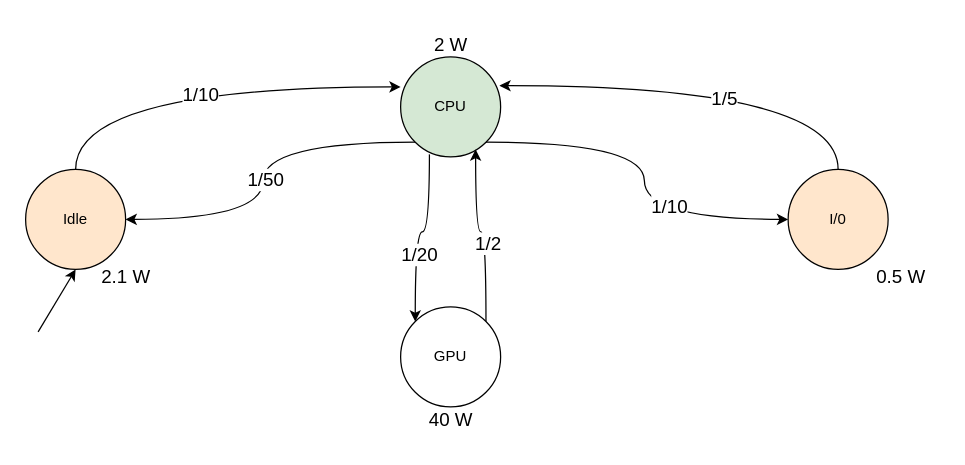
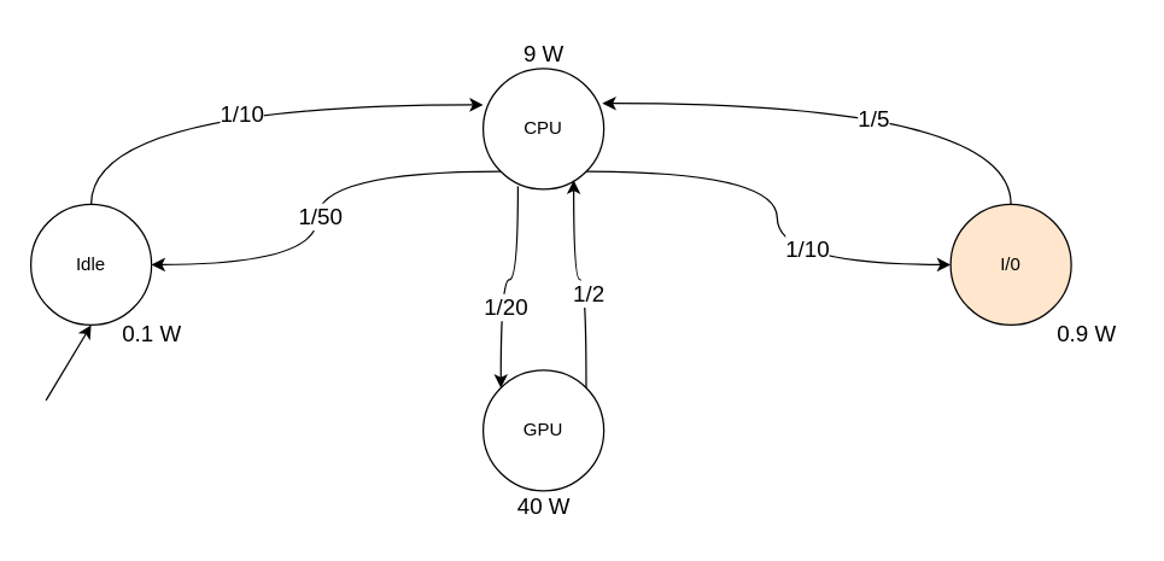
- <mxCell id="20" value="2 W" style="text;html=1;align=center;verticalAlign=middle;resizable=0;points=[];autosize=1;strokeColor=none;fillColor=none;fontSize=15;" vertex="1" parent="1"><mxGeometry x="335" y="20" width="50" height="30" as="geometry" /></mxCell>
+ <mxCell id="20" value="9 W" style="text;html=1;align=center;verticalAlign=middle;resizable=0;points=[];autosize=1;strokeColor=none;fillColor=none;fontSize=15;" vertex="1" parent="1"><mxGeometry x="335" y="20" width="50" height="30" as="geometry" /></mxCell>
- <mxCell id="11" value="CPU" style="ellipse;whiteSpace=wrap;html=1;aspect=fixed;fillColor=#d5e8d4;" vertex="1" parent="1"><mxGeometry x="320" y="45" width="80" height="80" as="geometry" /></mxCell>
+ <mxCell id="11" value="CPU" style="ellipse;whiteSpace=wrap;html=1;aspect=fixed;" vertex="1" parent="1"><mxGeometry x="320" y="45" width="80" height="80" as="geometry" /></mxCell>
- <mxCell id="4" value="Idle" style="ellipse;whiteSpace=wrap;html=1;aspect=fixed;fillColor=#ffe6cc;" vertex="1" parent="1"><mxGeometry x="20" y="135" width="80" height="80" as="geometry" /></mxCell>
+ <mxCell id="4" value="Idle" style="ellipse;whiteSpace=wrap;html=1;aspect=fixed;" vertex="1" parent="1"><mxGeometry x="20" y="135" width="80" height="80" as="geometry" /></mxCell>
- <mxCell id="19" value="2.1 W" style="text;html=1;align=center;verticalAlign=middle;resizable=0;points=[];autosize=1;strokeColor=none;fillColor=none;fontSize=15;" vertex="1" parent="1"><mxGeometry x="70" y="205" width="60" height="30" as="geometry" /></mxCell>
+ <mxCell id="19" value="0.1 W" style="text;html=1;align=center;verticalAlign=middle;resizable=0;points=[];autosize=1;strokeColor=none;fillColor=none;fontSize=15;" vertex="1" parent="1"><mxGeometry x="70" y="205" width="60" height="30" as="geometry" /></mxCell>
- <mxCell id="22" value="0.5 W" style="text;html=1;align=center;verticalAlign=middle;resizable=0;points=[];autosize=1;strokeColor=none;fillColor=none;fontSize=15;" vertex="1" parent="1"><mxGeometry x="690" y="205" width="60" height="30" as="geometry" /></mxCell>
+ <mxCell id="22" value="0.9 W" style="text;html=1;align=center;verticalAlign=middle;resizable=0;points=[];autosize=1;strokeColor=none;fillColor=none;fontSize=15;" vertex="1" parent="1"><mxGeometry x="690" y="205" width="60" height="30" as="geometry" /></mxCell>
